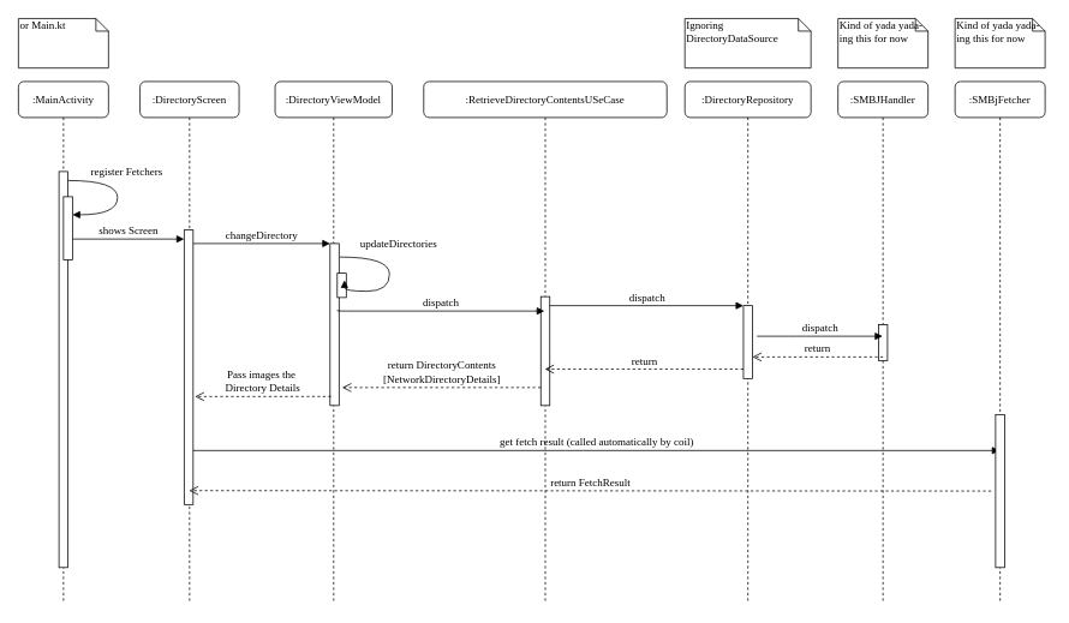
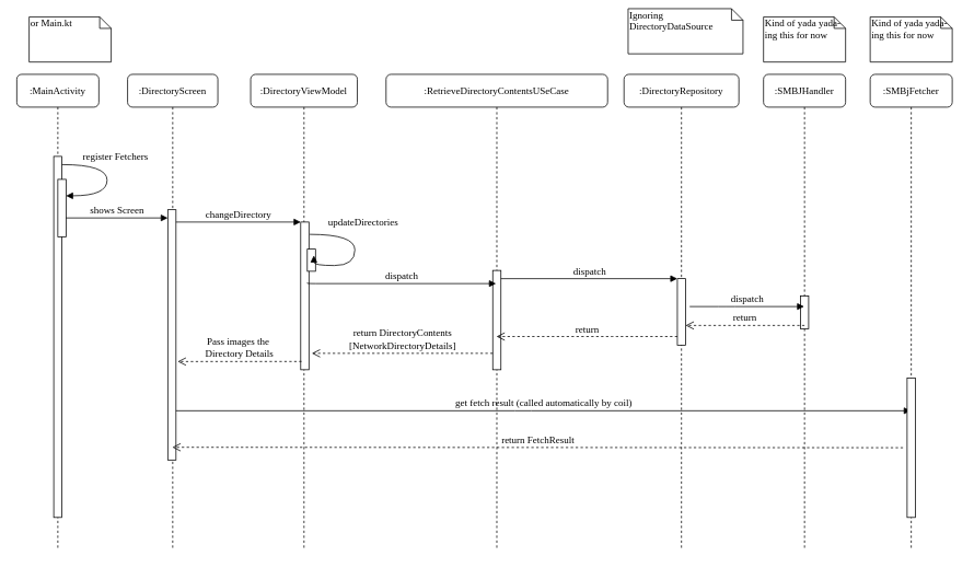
- <mxCell id="22" value="or Main.kt" style="shape=note;whiteSpace=wrap;html=1;size=14;verticalAlign=top;align=left;spacingTop=-6;rounded=0;shadow=0;comic=0;labelBackgroundColor=none;strokeWidth=1;fontFamily=Verdana;fontSize=12" parent="1" vertex="1"><mxGeometry x="20" y="20" width="100" height="55" as="geometry" /></mxCell>
+ <mxCell id="22" value="or Main.kt" style="shape=note;whiteSpace=wrap;html=1;size=14;verticalAlign=top;align=left;spacingTop=-6;rounded=0;shadow=0;comic=0;labelBackgroundColor=none;strokeWidth=1;fontFamily=Verdana;fontSize=12" parent="1" vertex="1"><mxGeometry x="35" y="20" width="100" height="55" as="geometry" /></mxCell>
- <mxCell id="23" value="Ignoring DirectoryDataSource" style="shape=note;whiteSpace=wrap;html=1;size=14;verticalAlign=top;align=left;spacingTop=-6;rounded=0;shadow=0;comic=0;labelBackgroundColor=none;strokeWidth=1;fontFamily=Verdana;fontSize=12" parent="1" vertex="1"><mxGeometry x="760" y="20" width="140" height="55" as="geometry" /></mxCell>
+ <mxCell id="23" value="Ignoring DirectoryDataSource" style="shape=note;whiteSpace=wrap;html=1;size=14;verticalAlign=top;align=left;spacingTop=-6;rounded=0;shadow=0;comic=0;labelBackgroundColor=none;strokeWidth=1;fontFamily=Verdana;fontSize=12" parent="1" vertex="1"><mxGeometry x="765" y="10" width="140" height="55" as="geometry" /></mxCell>
